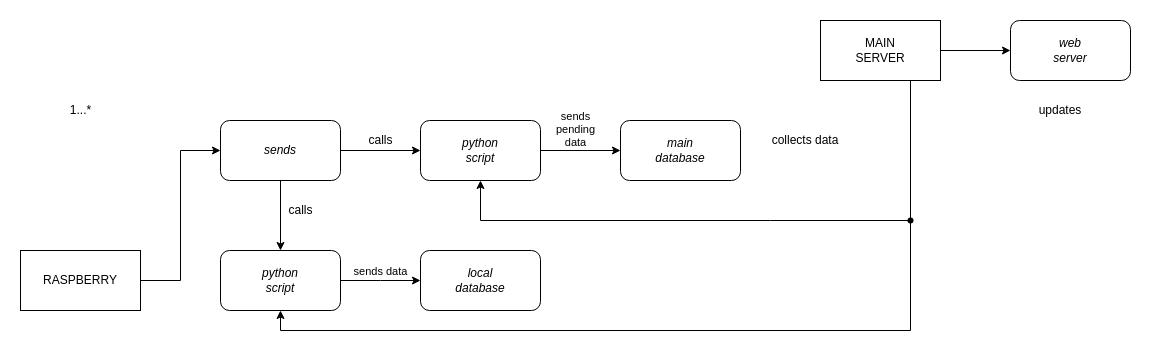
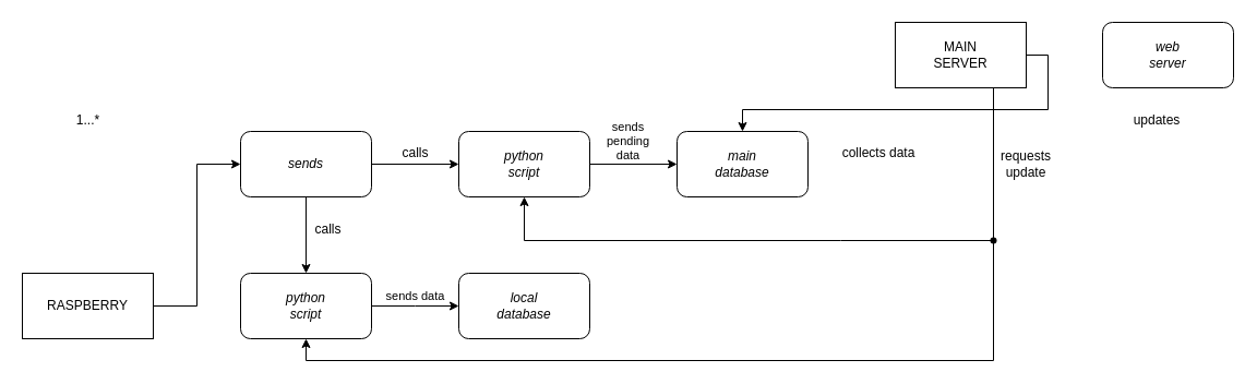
- <mxCell id="17" style="edgeStyle=orthogonalEdgeStyle;rounded=0;orthogonalLoop=1;jettySize=auto;html=1;exitX=1;exitY=0.5;exitDx=0;exitDy=0;entryX=0;entryY=0.5;entryDx=0;entryDy=0;" edge="1" parent="1" source="19" target="21"><mxGeometry relative="1" as="geometry" /></mxCell>
+ <mxCell id="17" style="edgeStyle=orthogonalEdgeStyle;rounded=0;orthogonalLoop=1;jettySize=auto;html=1;exitX=1;exitY=0.5;exitDx=0;exitDy=0;" edge="1" parent="1" source="19" target="15"><mxGeometry relative="1" as="geometry" /></mxCell>
+ <mxCell id="23" value="requests&lt;br&gt;update" style="text;html=1;strokeColor=none;fillColor=none;align=center;verticalAlign=middle;whiteSpace=wrap;rounded=0;" vertex="1" parent="1"><mxGeometry x="910" y="135" width="60" height="30" as="geometry" /></mxCell>
